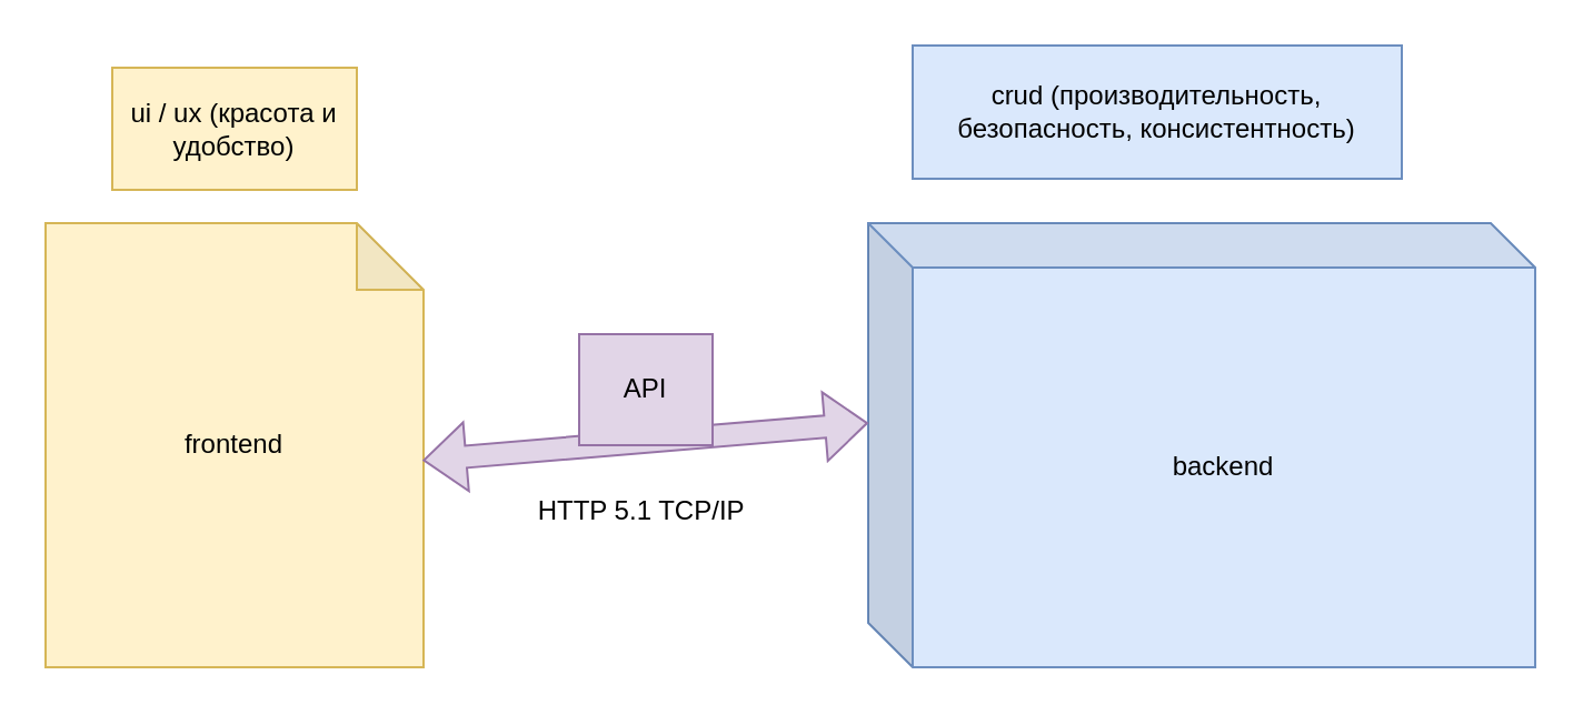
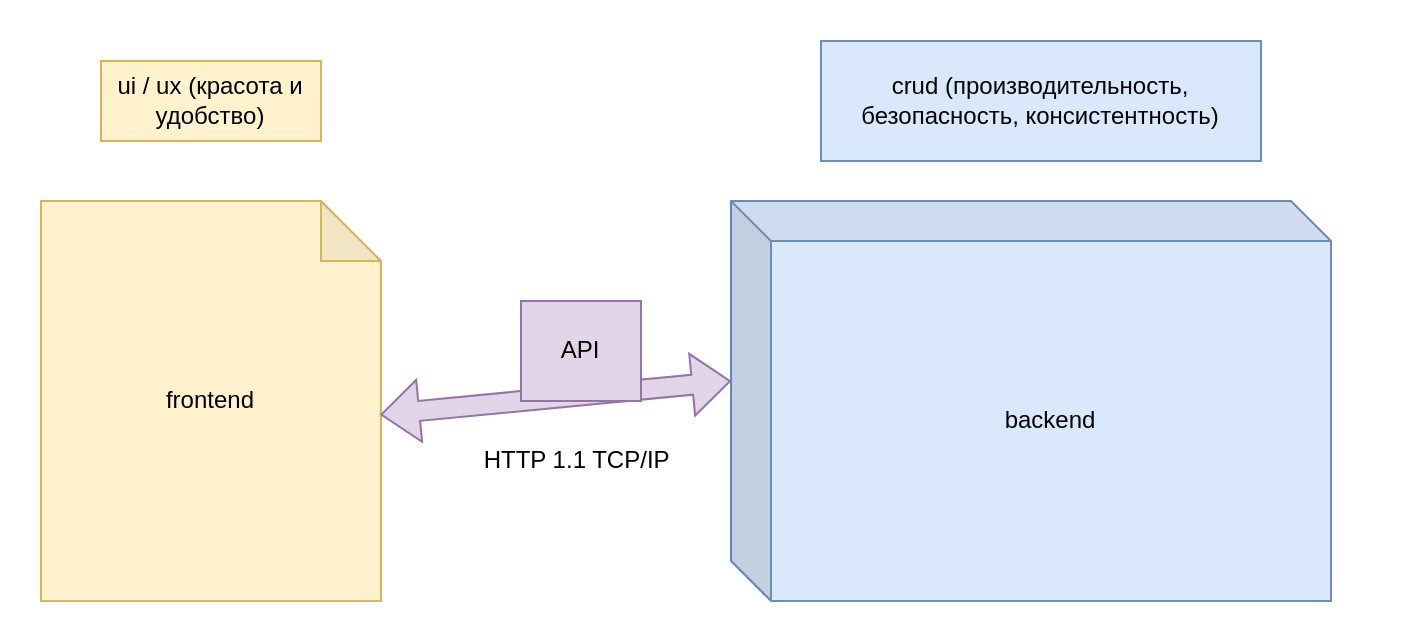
- <mxCell id="5" value="ui / ux (красота и удобство)" style="text;html=1;strokeColor=#d6b656;fillColor=#fff2cc;align=center;verticalAlign=middle;whiteSpace=wrap;rounded=0;" vertex="1" parent="1"><mxGeometry x="50" y="30" width="110" height="55" as="geometry" /></mxCell>
+ <mxCell id="5" value="ui / ux (красота и удобство)" style="text;html=1;strokeColor=#d6b656;fillColor=#fff2cc;align=center;verticalAlign=middle;whiteSpace=wrap;rounded=0;" vertex="1" parent="1"><mxGeometry x="50" y="30" width="110" height="40" as="geometry" /></mxCell>
- <mxCell id="3" value="backend" style="shape=cube;whiteSpace=wrap;html=1;boundedLbl=1;backgroundOutline=1;darkOpacity=0.05;darkOpacity2=0.1;fillColor=#dae8fc;strokeColor=#6c8ebf;" vertex="1" parent="1"><mxGeometry x="390" y="100" width="300" height="200" as="geometry" /></mxCell>
+ <mxCell id="3" value="backend" style="shape=cube;whiteSpace=wrap;html=1;boundedLbl=1;backgroundOutline=1;darkOpacity=0.05;darkOpacity2=0.1;fillColor=#dae8fc;strokeColor=#6c8ebf;" vertex="1" parent="1"><mxGeometry x="365" y="100" width="300" height="200" as="geometry" /></mxCell>
- <mxCell id="8" value="HTTP 5.1 TCP/IP&amp;nbsp;" style="text;html=1;strokeColor=none;fillColor=none;align=center;verticalAlign=middle;whiteSpace=wrap;rounded=0;" vertex="1" parent="1"><mxGeometry x="235" y="220" width="110" height="20" as="geometry" /></mxCell>
+ <mxCell id="8" value="HTTP 1.1 TCP/IP&amp;nbsp;" style="text;html=1;strokeColor=none;fillColor=none;align=center;verticalAlign=middle;whiteSpace=wrap;rounded=0;" vertex="1" parent="1"><mxGeometry x="235" y="220" width="110" height="20" as="geometry" /></mxCell>
